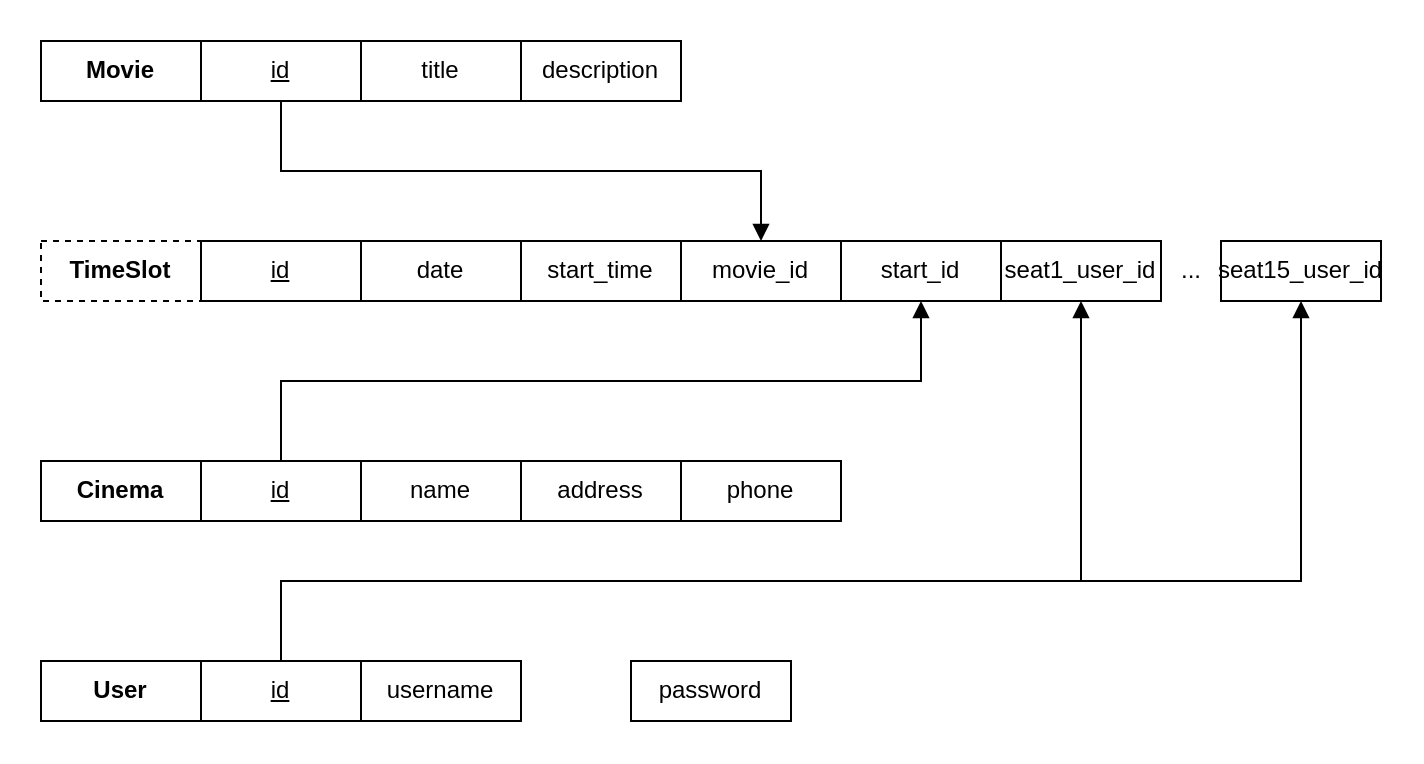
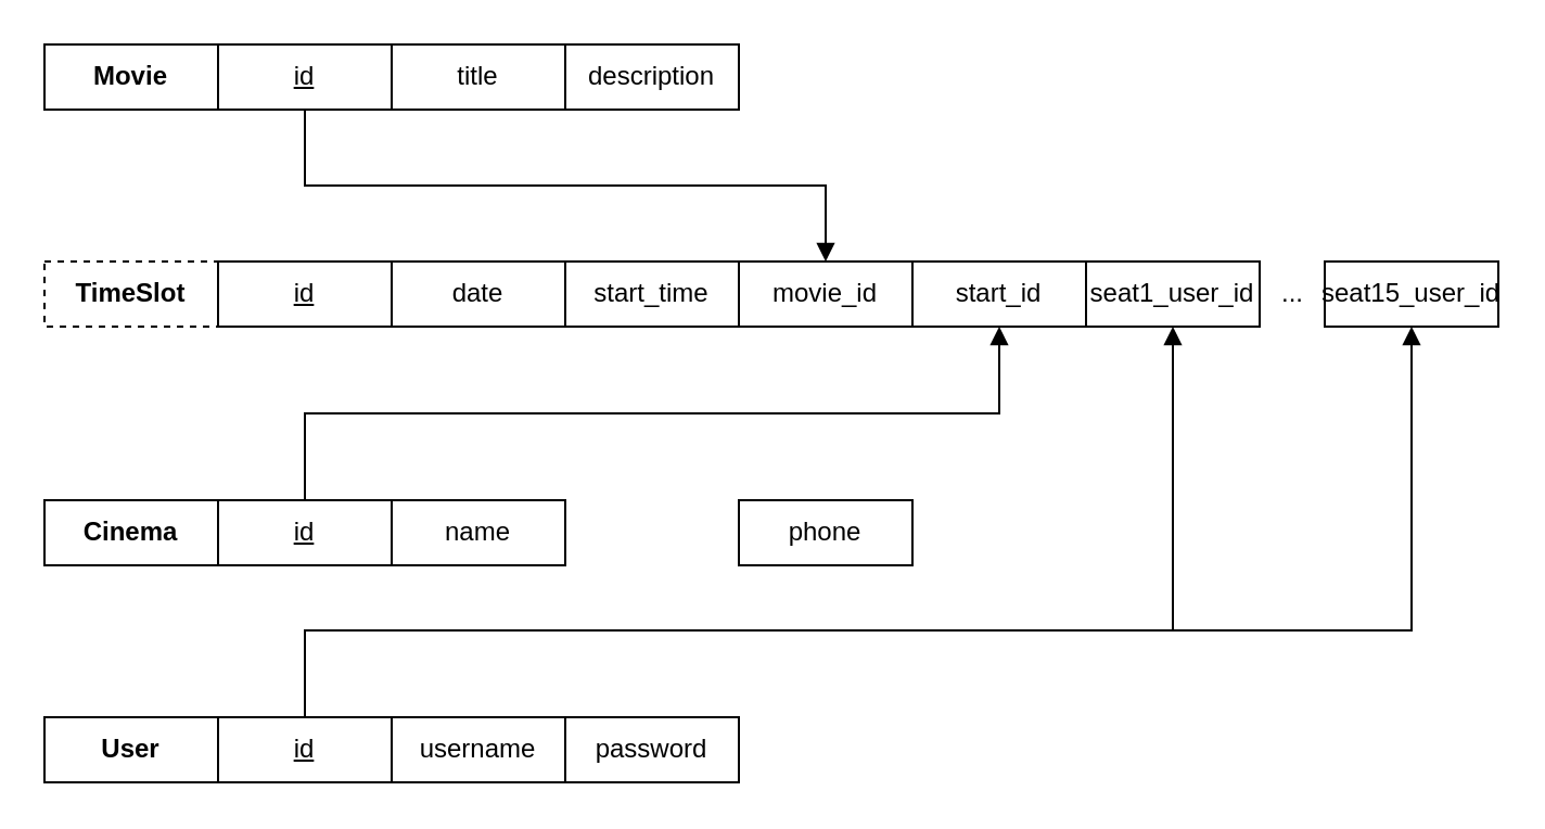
- <mxCell id="16" value="address" style="rounded=0;whiteSpace=wrap;html=1;" vertex="1" parent="1"><mxGeometry x="260" y="230" width="80" height="30" as="geometry" /></mxCell>
- <mxCell id="27" value="password" style="rounded=0;whiteSpace=wrap;html=1;" vertex="1" parent="1"><mxGeometry x="315" y="330" width="80" height="30" as="geometry" /></mxCell>
+ <mxCell id="27" value="password" style="rounded=0;whiteSpace=wrap;html=1;" vertex="1" parent="1"><mxGeometry x="260" y="330" width="80" height="30" as="geometry" /></mxCell>
